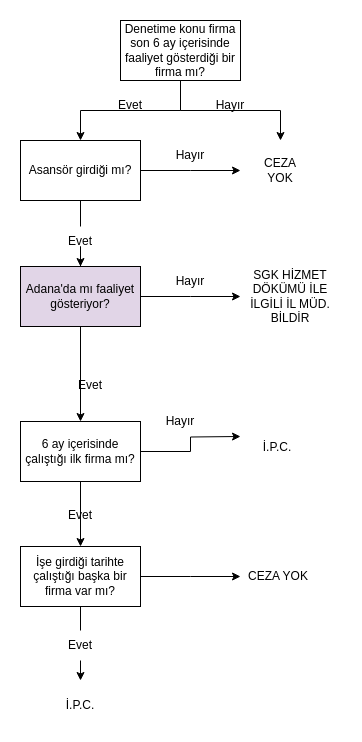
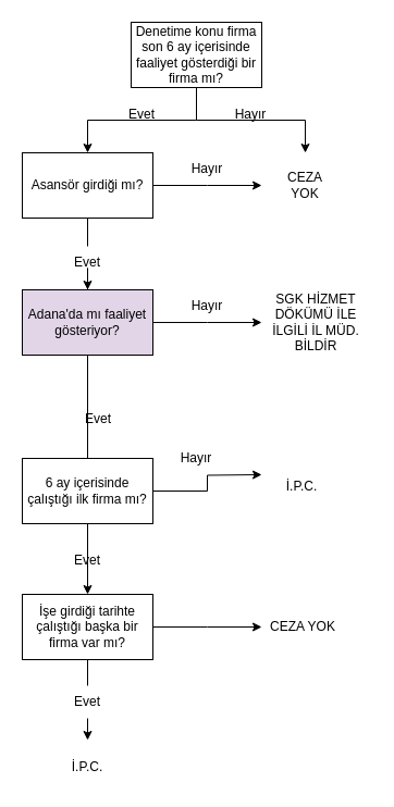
- <mxCell id="9" value="" style="edgeStyle=orthogonalEdgeStyle;rounded=0;orthogonalLoop=1;jettySize=auto;html=1;" edge="1" parent="1" source="10" target="21"><mxGeometry relative="1" as="geometry" /></mxCell>
+ <mxCell id="9" value="" style="edgeStyle=orthogonalEdgeStyle;rounded=0;orthogonalLoop=1;jettySize=auto;html=1;endArrow=none;" edge="1" parent="1" source="10" target="21"><mxGeometry relative="1" as="geometry" /></mxCell>
